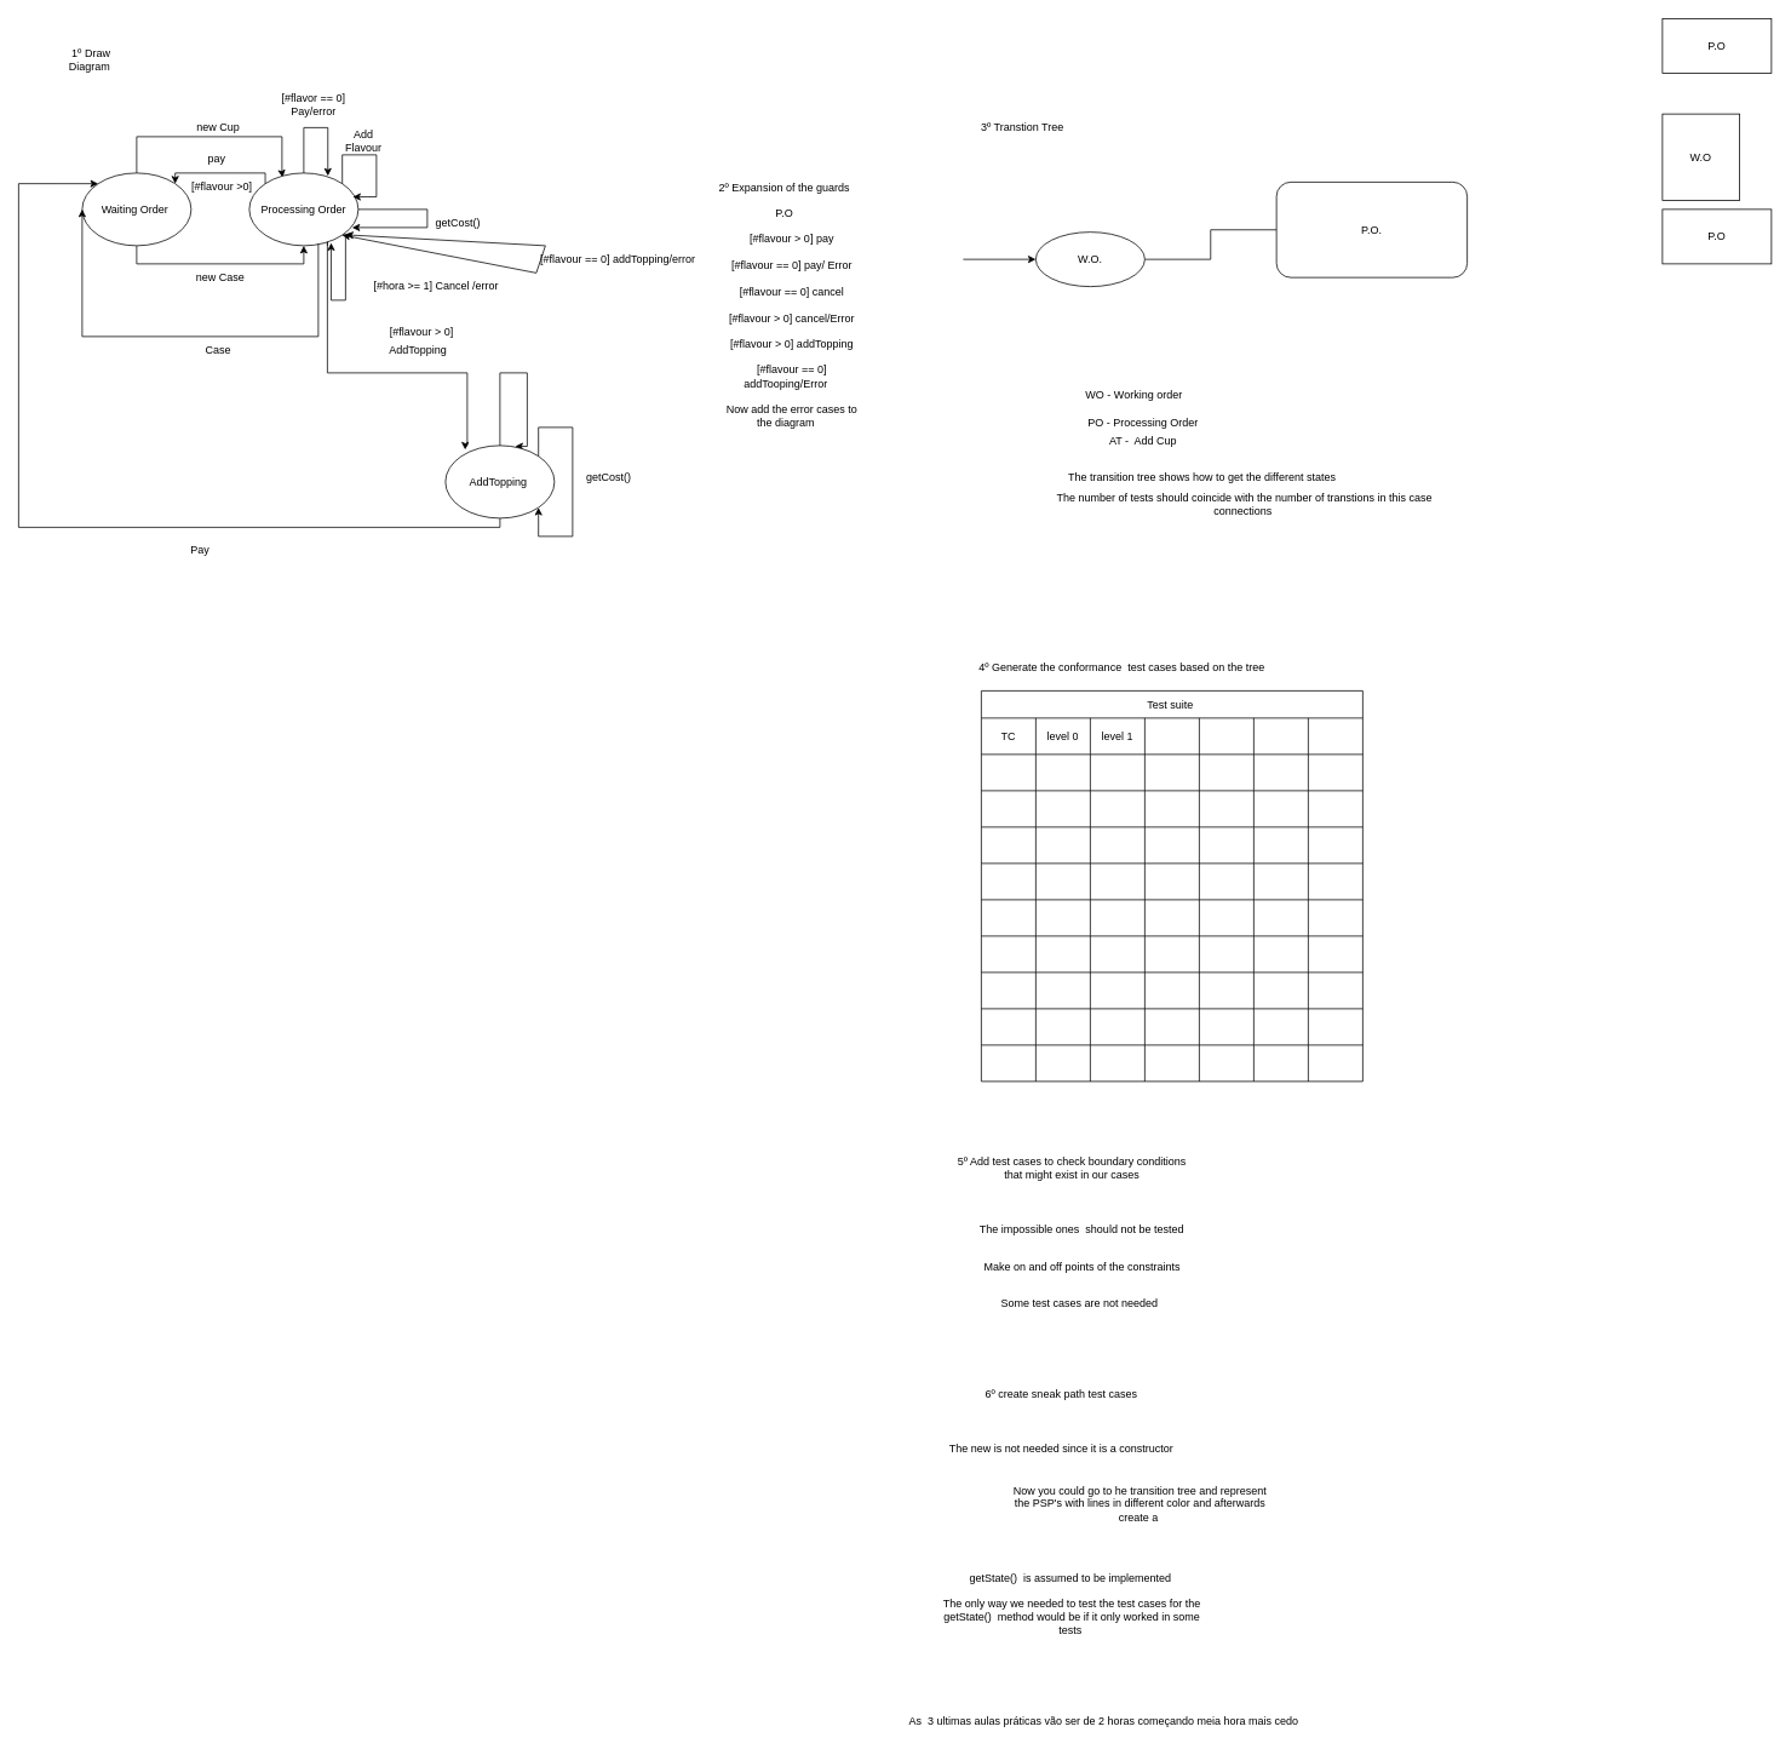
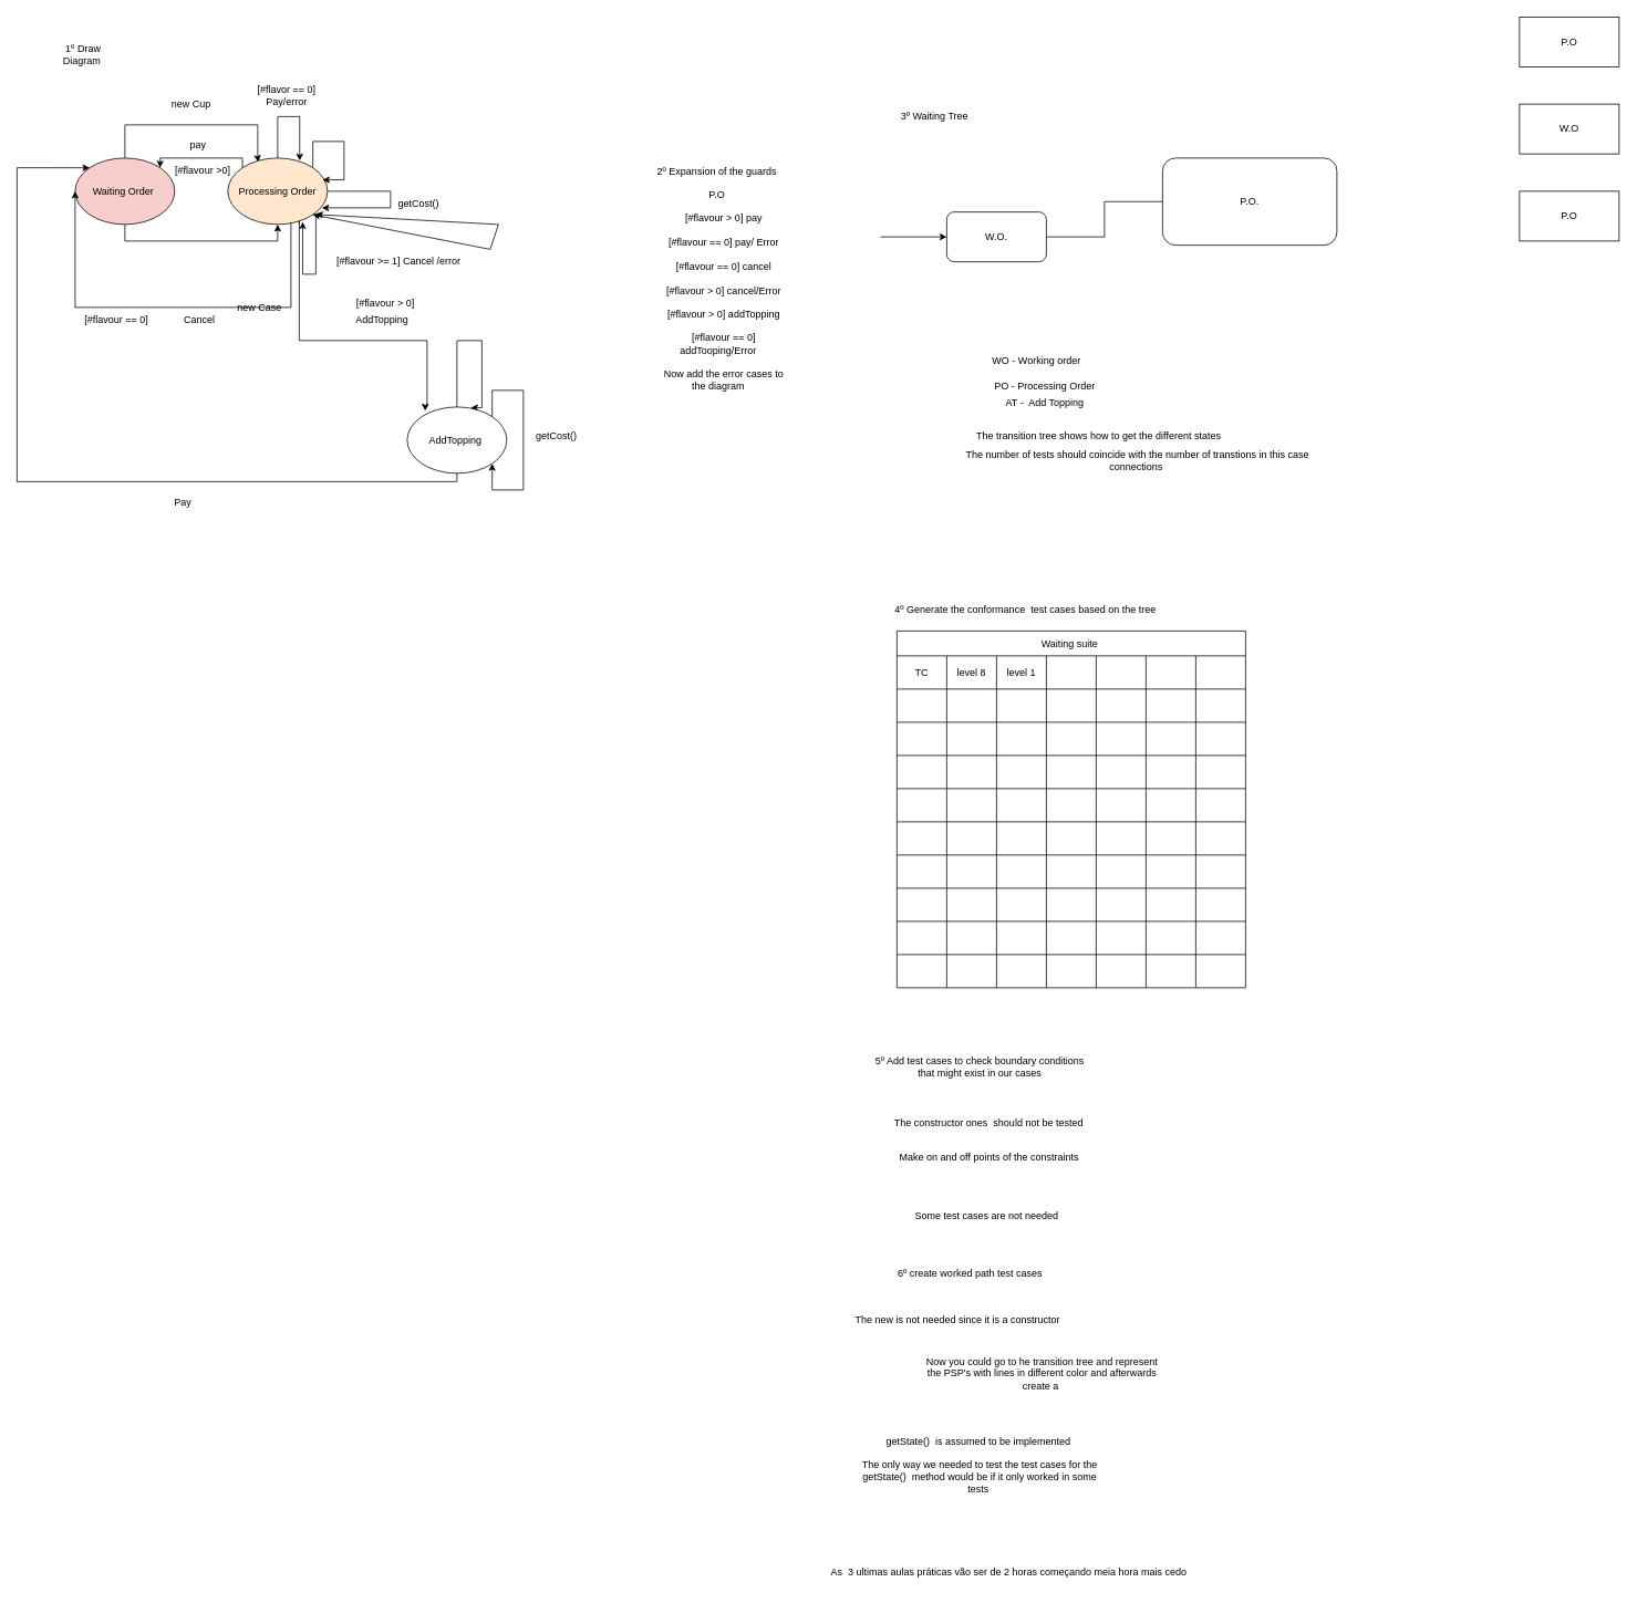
- <mxCell id="12" value="new Cup" style="text;html=1;align=center;verticalAlign=middle;whiteSpace=wrap;rounded=0;" vertex="1" parent="1"><mxGeometry x="210" y="130" width="60" height="20" as="geometry" /></mxCell>
+ <mxCell id="12" value="new Cup" style="text;html=1;align=center;verticalAlign=middle;whiteSpace=wrap;rounded=0;" vertex="1" parent="1"><mxGeometry x="200" y="115" width="60" height="20" as="geometry" /></mxCell>
- <mxCell id="33" value="3º Transtion Tree" style="text;html=1;align=center;verticalAlign=middle;resizable=0;points=[];autosize=1;strokeColor=none;fillColor=none;" vertex="1" parent="1"><mxGeometry x="1070" y="125" width="110" height="30" as="geometry" /></mxCell>
+ <mxCell id="33" value="3º Waiting Tree" style="text;html=1;align=center;verticalAlign=middle;resizable=0;points=[];autosize=1;strokeColor=none;fillColor=none;" vertex="1" parent="1"><mxGeometry x="1070" y="125" width="110" height="30" as="geometry" /></mxCell>
- <mxCell id="14" value="Add Flavour" style="text;html=1;align=center;verticalAlign=middle;whiteSpace=wrap;rounded=0;" vertex="1" parent="1"><mxGeometry x="370" y="140" width="60" height="30" as="geometry" /></mxCell>
- <mxCell id="41" value="W.O" style="rounded=0;whiteSpace=wrap;html=1;" vertex="1" parent="1"><mxGeometry x="1830" y="125" width="85" height="95" as="geometry" /></mxCell>
+ <mxCell id="41" value="W.O" style="rounded=0;whiteSpace=wrap;html=1;" vertex="1" parent="1"><mxGeometry x="1830" y="125" width="120" height="60" as="geometry" /></mxCell>
- <mxCell id="4" value="Waiting Order&amp;nbsp;" style="ellipse;whiteSpace=wrap;html=1;" vertex="1" parent="1"><mxGeometry x="90" y="190" width="120" height="80" as="geometry" /></mxCell>
+ <mxCell id="4" value="Waiting Order&amp;nbsp;" style="ellipse;whiteSpace=wrap;html=1;fillColor=#f8cecc;" vertex="1" parent="1"><mxGeometry x="90" y="190" width="120" height="80" as="geometry" /></mxCell>
- <mxCell id="10" value="Processing Order" style="ellipse;whiteSpace=wrap;html=1;" vertex="1" parent="1"><mxGeometry x="274" y="190" width="120" height="80" as="geometry" /></mxCell>
+ <mxCell id="10" value="Processing Order" style="ellipse;whiteSpace=wrap;html=1;fillColor=#ffe6cc;" vertex="1" parent="1"><mxGeometry x="274" y="190" width="120" height="80" as="geometry" /></mxCell>
- <mxCell id="39" value="P.O." style="rounded=1;whiteSpace=wrap;html=1;" vertex="1" parent="1"><mxGeometry x="1405" y="200" width="210" height="105" as="geometry" /></mxCell>
+ <mxCell id="39" value="P.O." style="rounded=1;whiteSpace=wrap;html=1;" vertex="1" parent="1"><mxGeometry x="1400" y="190" width="210" height="105" as="geometry" /></mxCell>
- <mxCell id="37" value="[#flavour == 0] addTopping/error" style="text;html=1;align=center;verticalAlign=middle;whiteSpace=wrap;rounded=0;" vertex="1" parent="1"><mxGeometry x="580" y="270" width="200" height="30" as="geometry" /></mxCell>
- <mxCell id="32" value="W.O." style="ellipse;whiteSpace=wrap;html=1;" vertex="1" parent="1"><mxGeometry x="1140" y="255" width="120" height="60" as="geometry" /></mxCell>
+ <mxCell id="32" value="W.O." style="rounded=1;whiteSpace=wrap;html=1;" vertex="1" parent="1"><mxGeometry x="1140" y="255" width="120" height="60" as="geometry" /></mxCell>
- <mxCell id="11" value="new Case&amp;nbsp;" style="text;html=1;align=center;verticalAlign=middle;whiteSpace=wrap;rounded=0;" vertex="1" parent="1"><mxGeometry x="214" y="290" width="60" height="30" as="geometry" /></mxCell>
+ <mxCell id="11" value="new Case&amp;nbsp;" style="text;html=1;align=center;verticalAlign=middle;whiteSpace=wrap;rounded=0;" vertex="1" parent="1"><mxGeometry x="284" y="355" width="60" height="30" as="geometry" /></mxCell>
- <mxCell id="30" value="[#hora &amp;gt;= 1] Cancel /error" style="text;html=1;align=center;verticalAlign=middle;whiteSpace=wrap;rounded=0;" vertex="1" parent="1"><mxGeometry x="380" y="300" width="200" height="30" as="geometry" /></mxCell>
+ <mxCell id="30" value="[#flavour &amp;gt;= 1] Cancel /error" style="text;html=1;align=center;verticalAlign=middle;whiteSpace=wrap;rounded=0;" vertex="1" parent="1"><mxGeometry x="380" y="300" width="200" height="30" as="geometry" /></mxCell>
+ <mxCell id="22" value="[#flavour == 0]" style="text;html=1;align=center;verticalAlign=middle;whiteSpace=wrap;rounded=0;" vertex="1" parent="1"><mxGeometry x="100" y="370" width="80" height="30" as="geometry" /></mxCell>
- <mxCell id="16" value="Case" style="text;html=1;align=center;verticalAlign=middle;whiteSpace=wrap;rounded=0;" vertex="1" parent="1"><mxGeometry x="210" y="370" width="60" height="30" as="geometry" /></mxCell>
+ <mxCell id="16" value="Cancel" style="text;html=1;align=center;verticalAlign=middle;whiteSpace=wrap;rounded=0;" vertex="1" parent="1"><mxGeometry x="210" y="370" width="60" height="30" as="geometry" /></mxCell>
- <mxCell id="136" value="AT -&amp;nbsp; Add Cup&amp;nbsp;" style="text;html=1;align=center;verticalAlign=middle;whiteSpace=wrap;rounded=0;" vertex="1" parent="1"><mxGeometry x="1130" y="470" width="260" height="30" as="geometry" /></mxCell>
+ <mxCell id="136" value="AT -&amp;nbsp; Add Topping&amp;nbsp;" style="text;html=1;align=center;verticalAlign=middle;whiteSpace=wrap;rounded=0;" vertex="1" parent="1"><mxGeometry x="1130" y="470" width="260" height="30" as="geometry" /></mxCell>
- <mxCell id="46" value="Test suite " style="shape=table;startSize=30;container=1;collapsible=0;childLayout=tableLayout;" vertex="1" parent="1"><mxGeometry x="1080" y="760" width="420" height="430" as="geometry" /></mxCell>
+ <mxCell id="46" value="Waiting suite " style="shape=table;startSize=30;container=1;collapsible=0;childLayout=tableLayout;" vertex="1" parent="1"><mxGeometry x="1080" y="760" width="420" height="430" as="geometry" /></mxCell>
- <mxCell id="49" value="level 0" style="shape=partialRectangle;html=1;whiteSpace=wrap;connectable=0;strokeColor=inherit;overflow=hidden;fillColor=none;top=0;left=0;bottom=0;right=0;pointerEvents=1;" vertex="1" parent="47"><mxGeometry x="60" width="60" height="40" as="geometry"><mxRectangle width="60" height="40" as="alternateBounds" /></mxGeometry></mxCell>
+ <mxCell id="49" value="level 8" style="shape=partialRectangle;html=1;whiteSpace=wrap;connectable=0;strokeColor=inherit;overflow=hidden;fillColor=none;top=0;left=0;bottom=0;right=0;pointerEvents=1;" vertex="1" parent="47"><mxGeometry x="60" width="60" height="40" as="geometry"><mxRectangle width="60" height="40" as="alternateBounds" /></mxGeometry></mxCell>
- <mxCell id="132" value="&lt;div&gt;&lt;br&gt;&lt;/div&gt;&lt;div&gt;The impossible ones&amp;nbsp; should not be tested&amp;nbsp;&lt;/div&gt;" style="text;html=1;align=center;verticalAlign=middle;whiteSpace=wrap;rounded=0;" vertex="1" parent="1"><mxGeometry x="1040" y="1330" width="305" height="30" as="geometry" /></mxCell>
+ <mxCell id="132" value="&lt;div&gt;&lt;br&gt;&lt;/div&gt;&lt;div&gt;The constructor ones&amp;nbsp; should not be tested&amp;nbsp;&lt;/div&gt;" style="text;html=1;align=center;verticalAlign=middle;whiteSpace=wrap;rounded=0;" vertex="1" parent="1"><mxGeometry x="1040" y="1330" width="305" height="30" as="geometry" /></mxCell>
- <mxCell id="133" value="Some test cases are not needed&amp;nbsp;" style="text;html=1;align=center;verticalAlign=middle;whiteSpace=wrap;rounded=0;" vertex="1" parent="1"><mxGeometry x="1050" y="1420" width="280" height="30" as="geometry" /></mxCell>
+ <mxCell id="133" value="Some test cases are not needed&amp;nbsp;" style="text;html=1;align=center;verticalAlign=middle;whiteSpace=wrap;rounded=0;" vertex="1" parent="1"><mxGeometry x="1050" y="1450" width="280" height="30" as="geometry" /></mxCell>
- <mxCell id="130" value="6º create sneak path test cases&amp;nbsp;" style="text;html=1;align=center;verticalAlign=middle;whiteSpace=wrap;rounded=0;" vertex="1" parent="1"><mxGeometry x="1040" y="1520" width="260" height="30" as="geometry" /></mxCell>
+ <mxCell id="130" value="6º create worked path test cases&amp;nbsp;" style="text;html=1;align=center;verticalAlign=middle;whiteSpace=wrap;rounded=0;" vertex="1" parent="1"><mxGeometry x="1040" y="1520" width="260" height="30" as="geometry" /></mxCell>
- <mxCell id="135" value="The new is not needed since it is a constructor&amp;nbsp;" style="text;html=1;align=center;verticalAlign=middle;whiteSpace=wrap;rounded=0;" vertex="1" parent="1"><mxGeometry x="1025" y="1580" width="290" height="30" as="geometry" /></mxCell>
+ <mxCell id="135" value="The new is not needed since it is a constructor&amp;nbsp;" style="text;html=1;align=center;verticalAlign=middle;whiteSpace=wrap;rounded=0;" vertex="1" parent="1"><mxGeometry x="1010" y="1575" width="290" height="30" as="geometry" /></mxCell>
